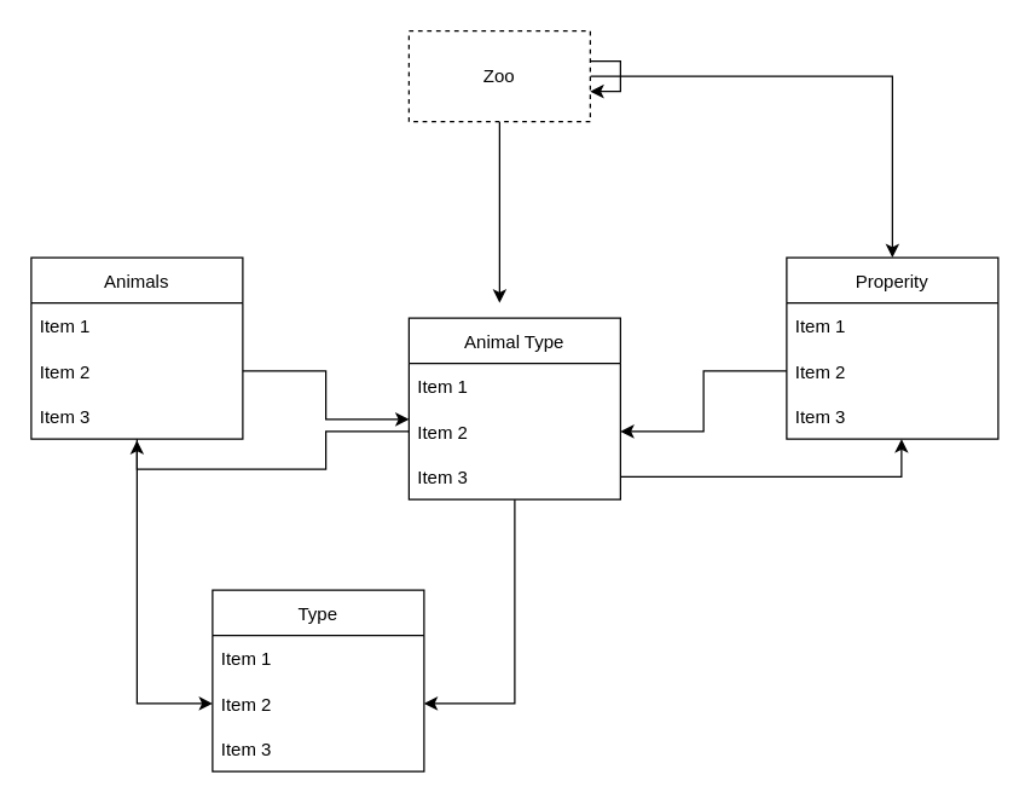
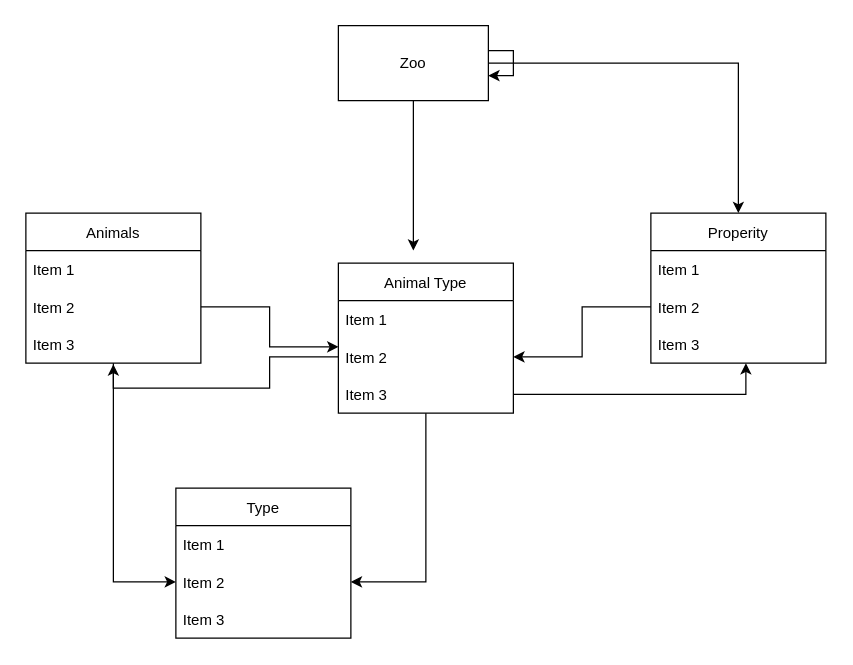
- <mxCell id="9" value="Zoo" style="rounded=0;whiteSpace=wrap;html=1;dashed=1;" vertex="1" parent="1"><mxGeometry x="270" y="20" width="120" height="60" as="geometry" /></mxCell>
+ <mxCell id="9" value="Zoo" style="rounded=0;whiteSpace=wrap;html=1;" vertex="1" parent="1"><mxGeometry x="270" y="20" width="120" height="60" as="geometry" /></mxCell>
